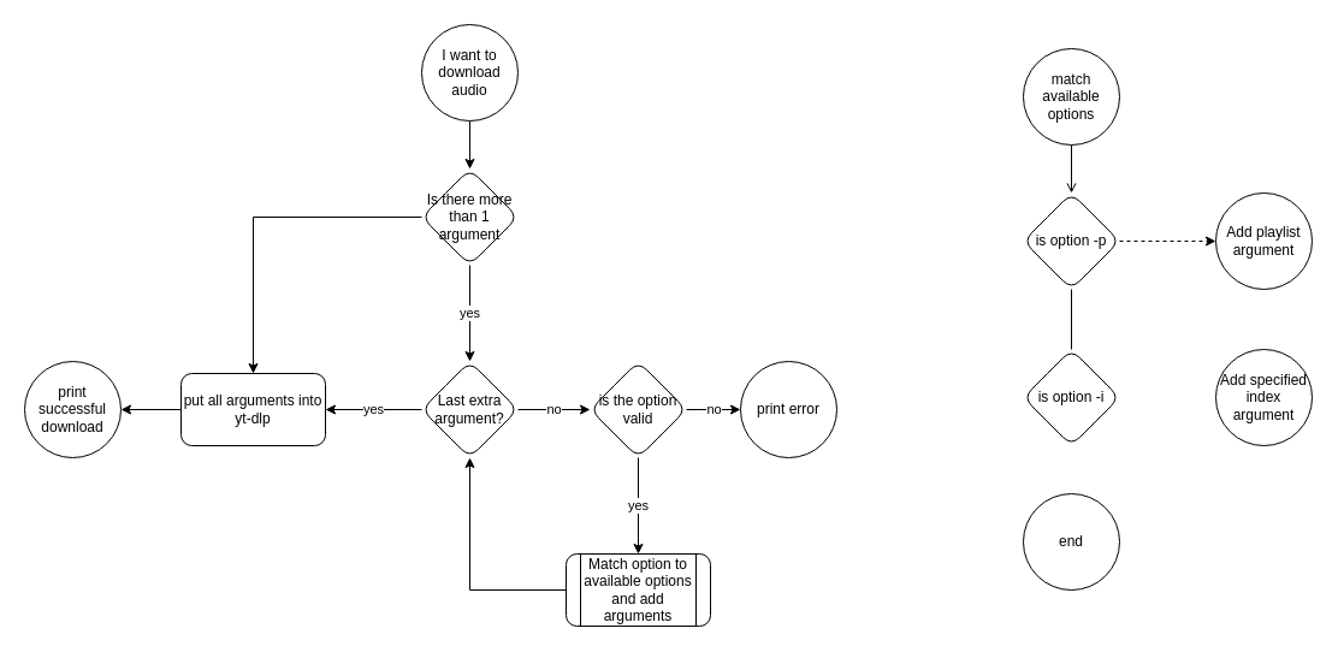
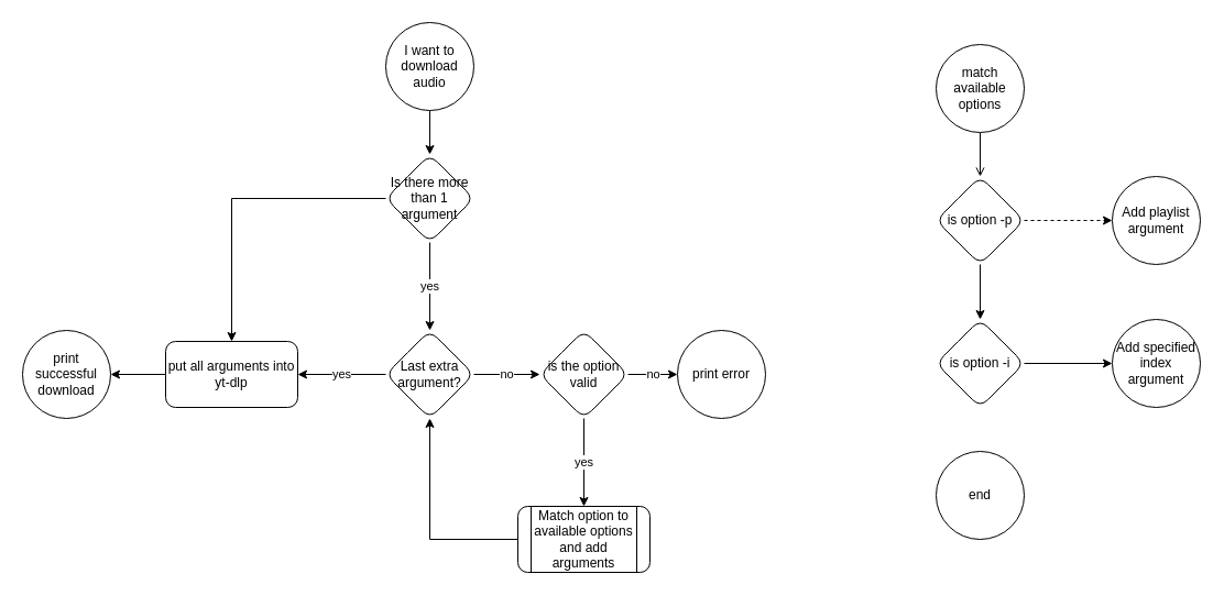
- <mxCell id="22" style="edgeStyle=orthogonalEdgeStyle;rounded=0;orthogonalLoop=1;jettySize=auto;html=1;endArrow=none;" edge="1" parent="1" source="23" target="26"><mxGeometry relative="1" as="geometry" /></mxCell>
+ <mxCell id="22" style="edgeStyle=orthogonalEdgeStyle;rounded=0;orthogonalLoop=1;jettySize=auto;html=1;" edge="1" parent="1" source="23" target="26"><mxGeometry relative="1" as="geometry" /></mxCell>
+ <mxCell id="25" style="edgeStyle=orthogonalEdgeStyle;rounded=0;orthogonalLoop=1;jettySize=auto;html=1;" edge="1" parent="1" source="26" target="27"><mxGeometry relative="1" as="geometry" /></mxCell>
